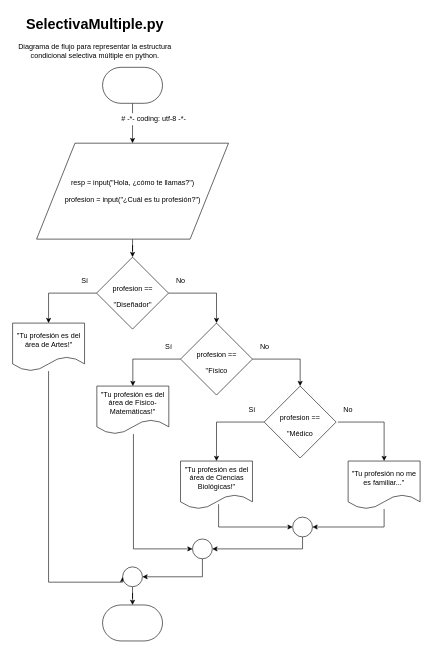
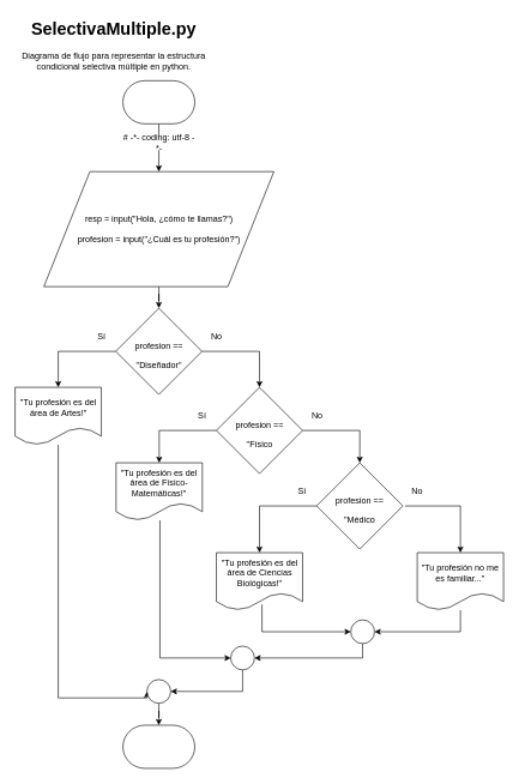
- <mxCell id="13" value="# -*- coding: utf-8 -*-" style="text;html=1;strokeColor=none;fillColor=#ffffff;align=center;verticalAlign=middle;whiteSpace=wrap;rounded=0;" parent="1" vertex="1"><mxGeometry x="165.5" y="188" width="180" height="20" as="geometry" /></mxCell>
+ <mxCell id="13" value="# -*- coding: utf-8 -*-" style="text;html=1;strokeColor=none;fillColor=#ffffff;align=center;verticalAlign=middle;whiteSpace=wrap;rounded=0;" parent="1" vertex="1"><mxGeometry x="165.5" y="188" width="110" height="20" as="geometry" /></mxCell>
